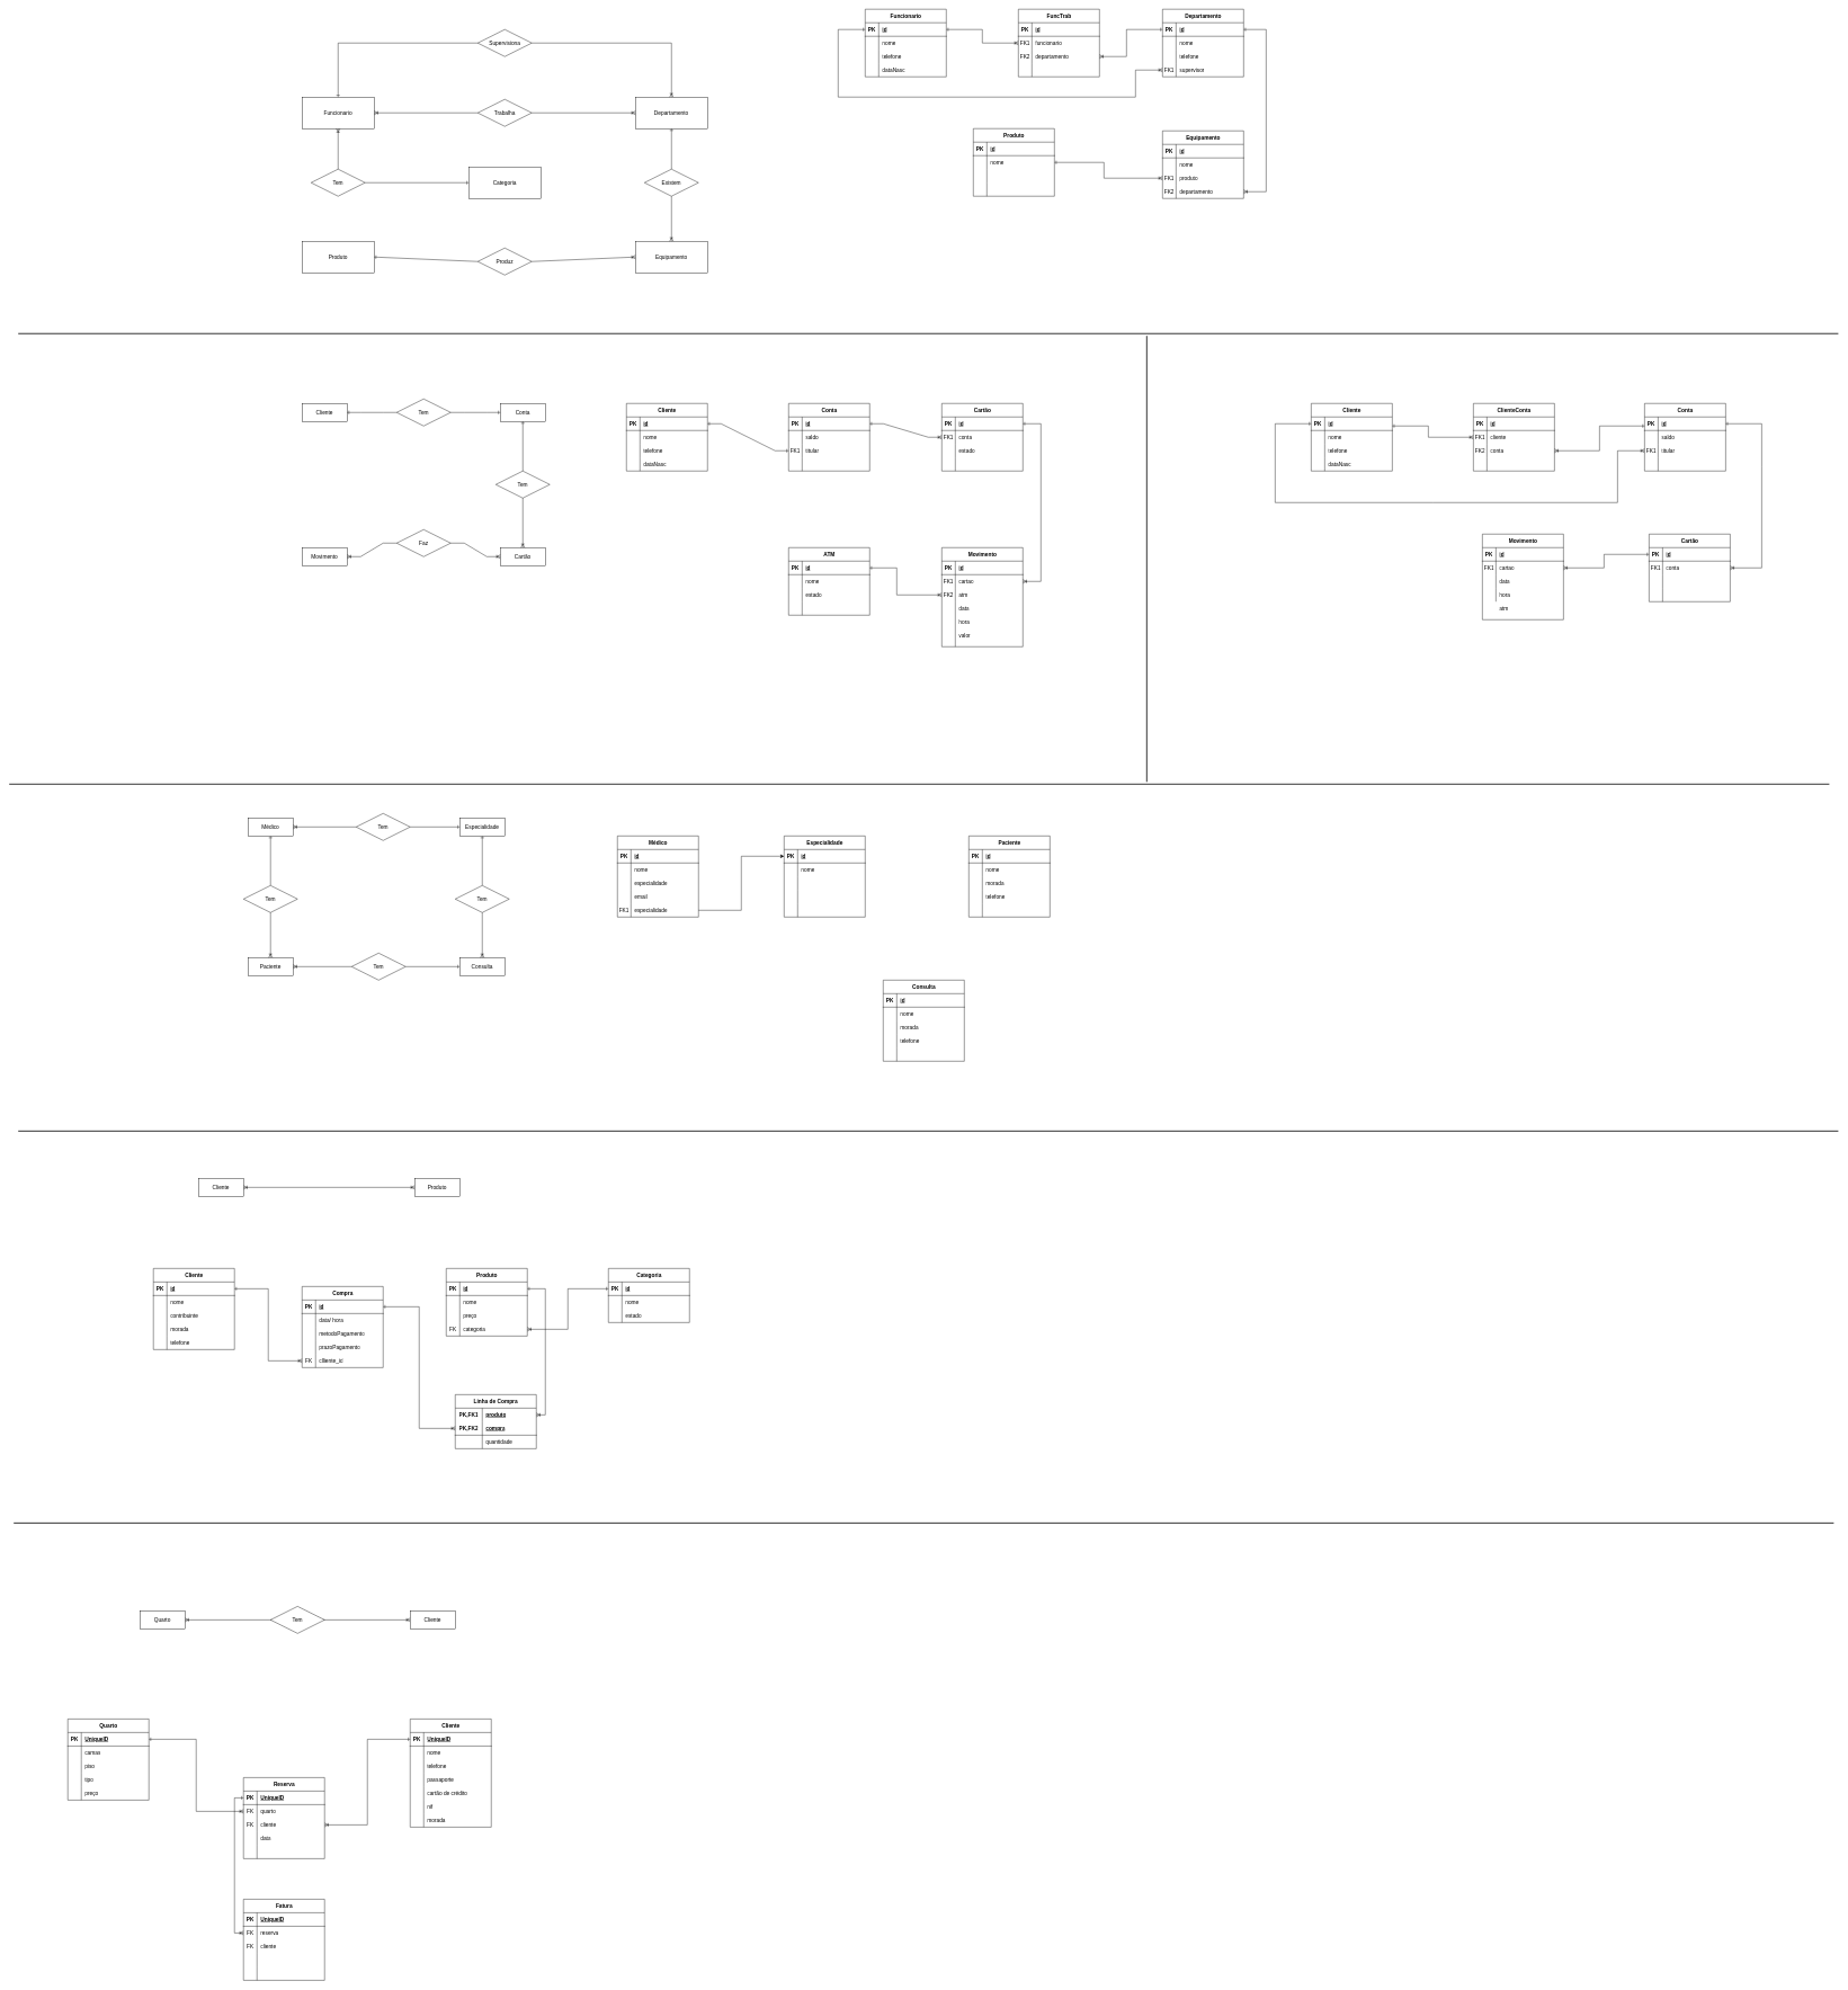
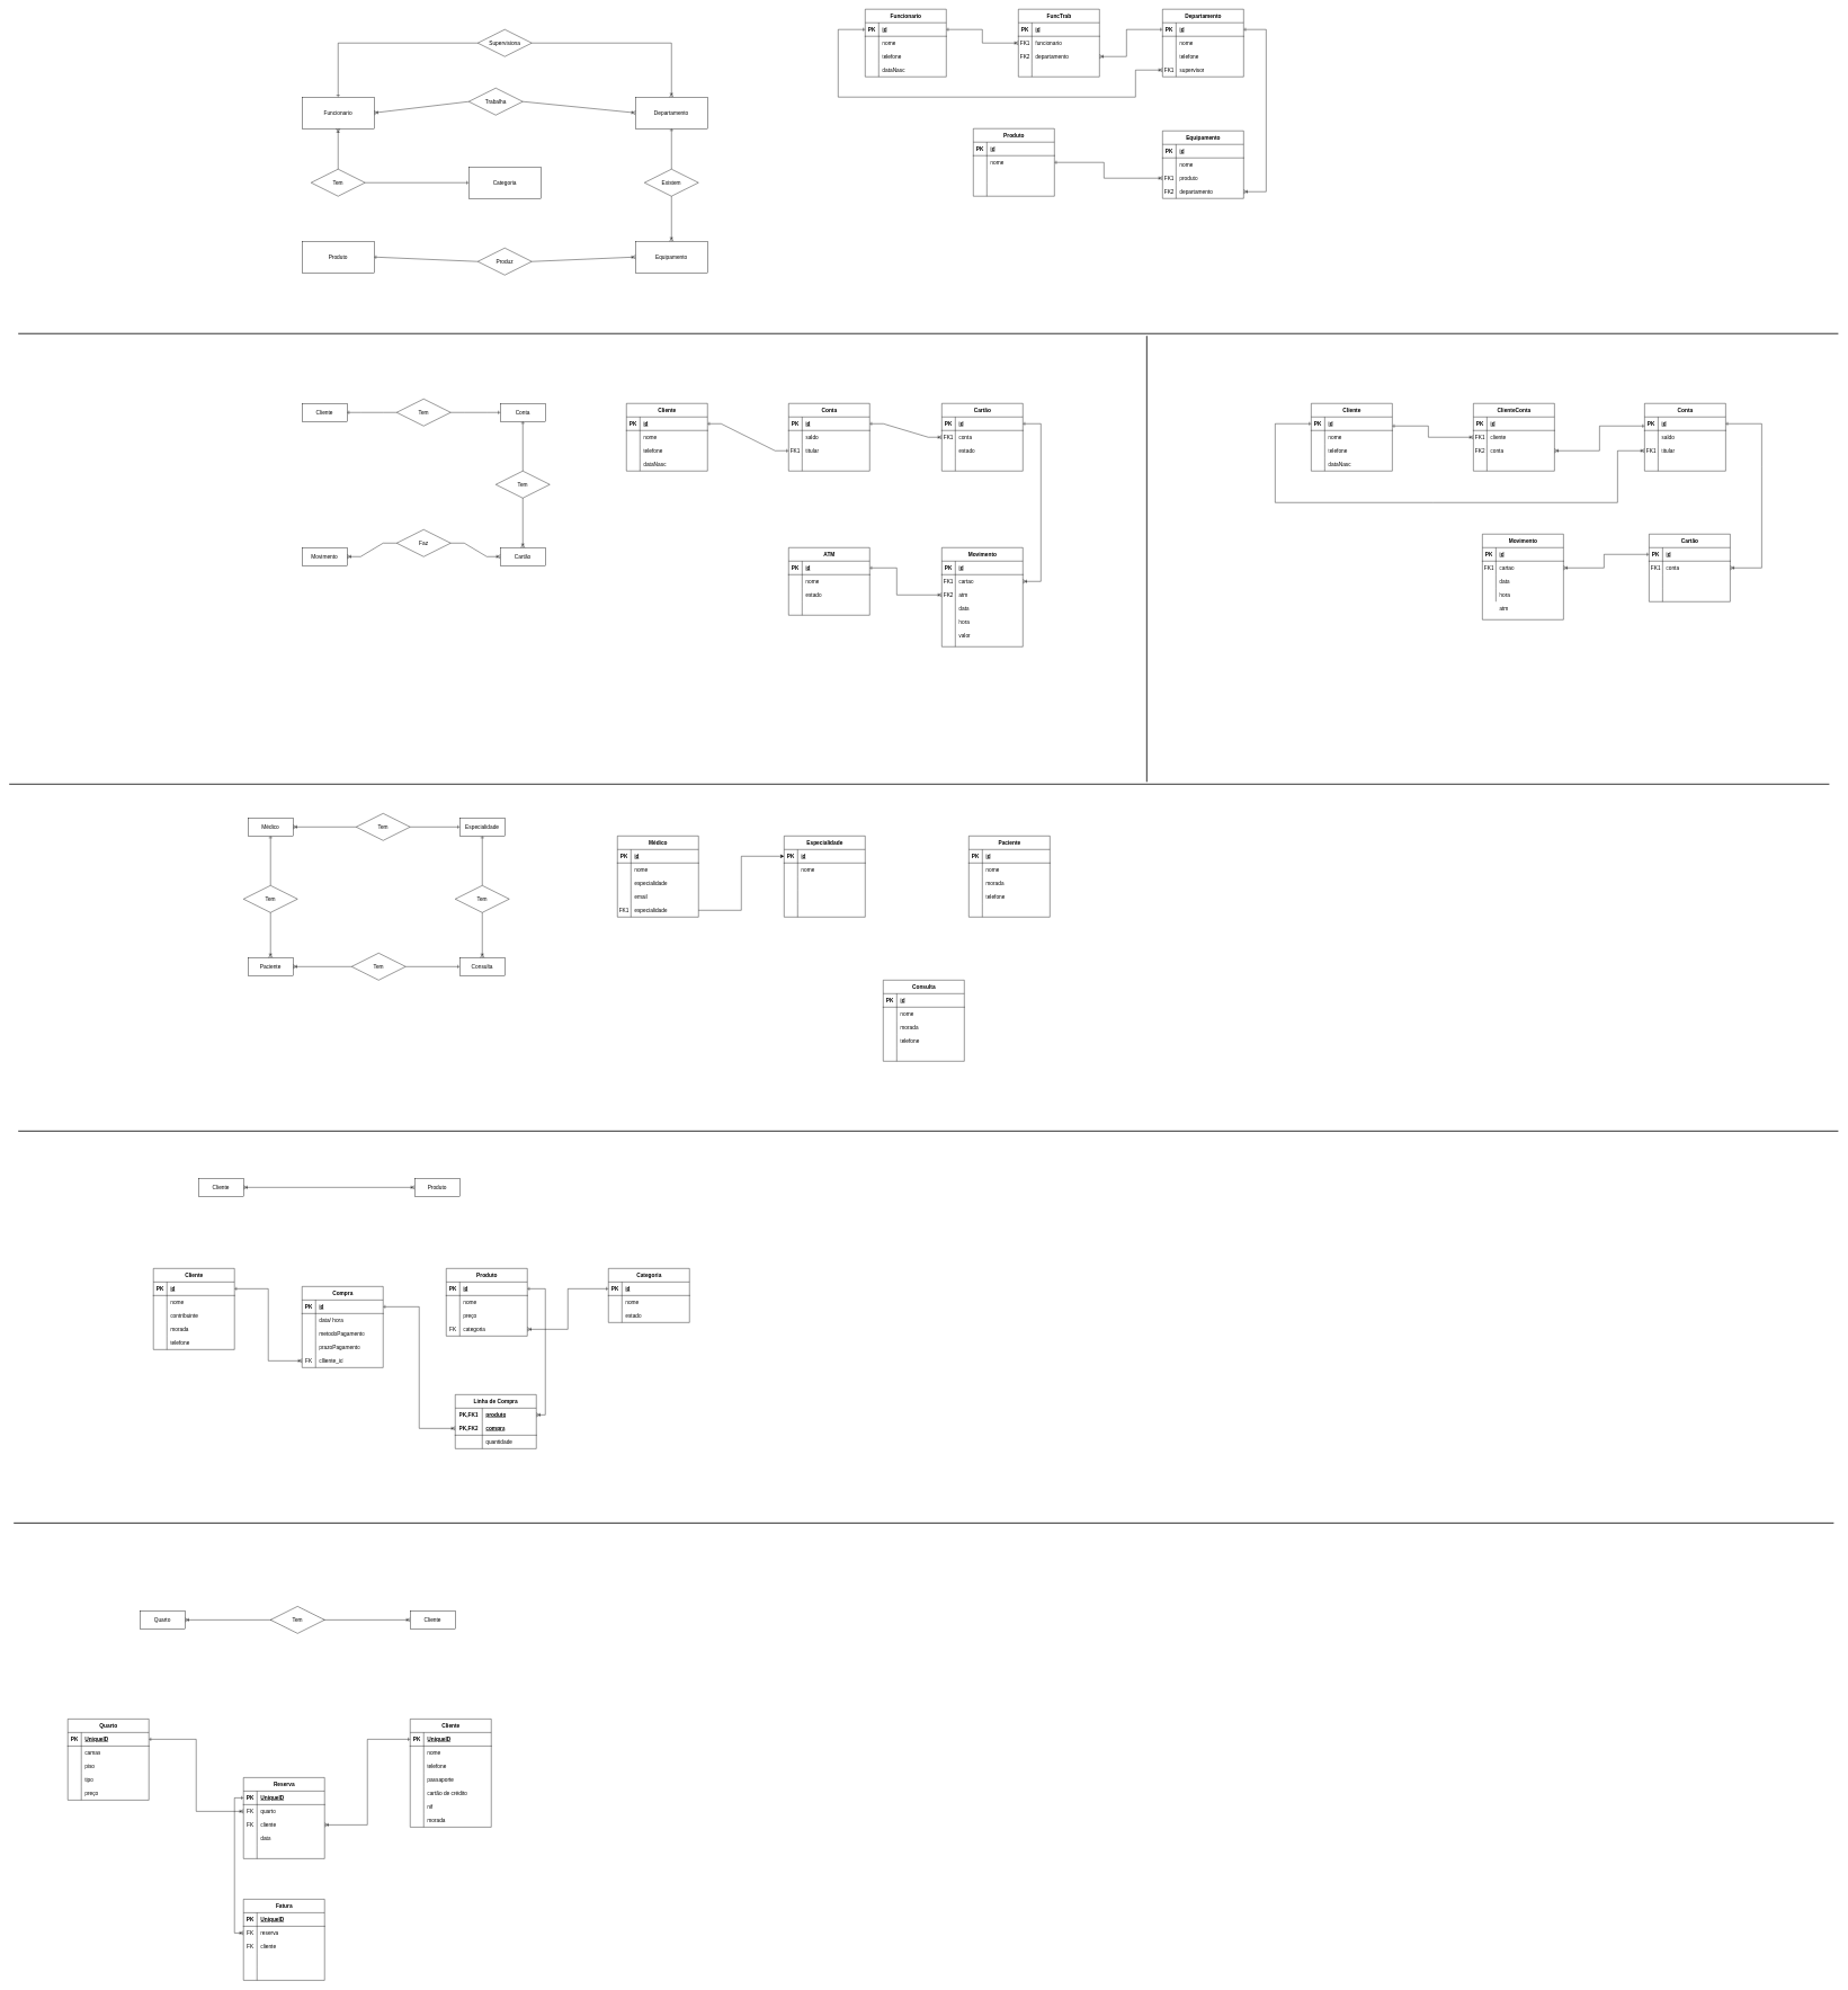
- <mxCell id="15" value="Trabalha" style="shape=rhombus;perimeter=rhombusPerimeter;whiteSpace=wrap;html=1;align=center;" parent="1" vertex="1"><mxGeometry x="1060" y="220" width="120" height="60" as="geometry" /></mxCell>
+ <mxCell id="15" value="Trabalha" style="shape=rhombus;perimeter=rhombusPerimeter;whiteSpace=wrap;html=1;align=center;" parent="1" vertex="1"><mxGeometry x="1040" y="195" width="120" height="60" as="geometry" /></mxCell>
